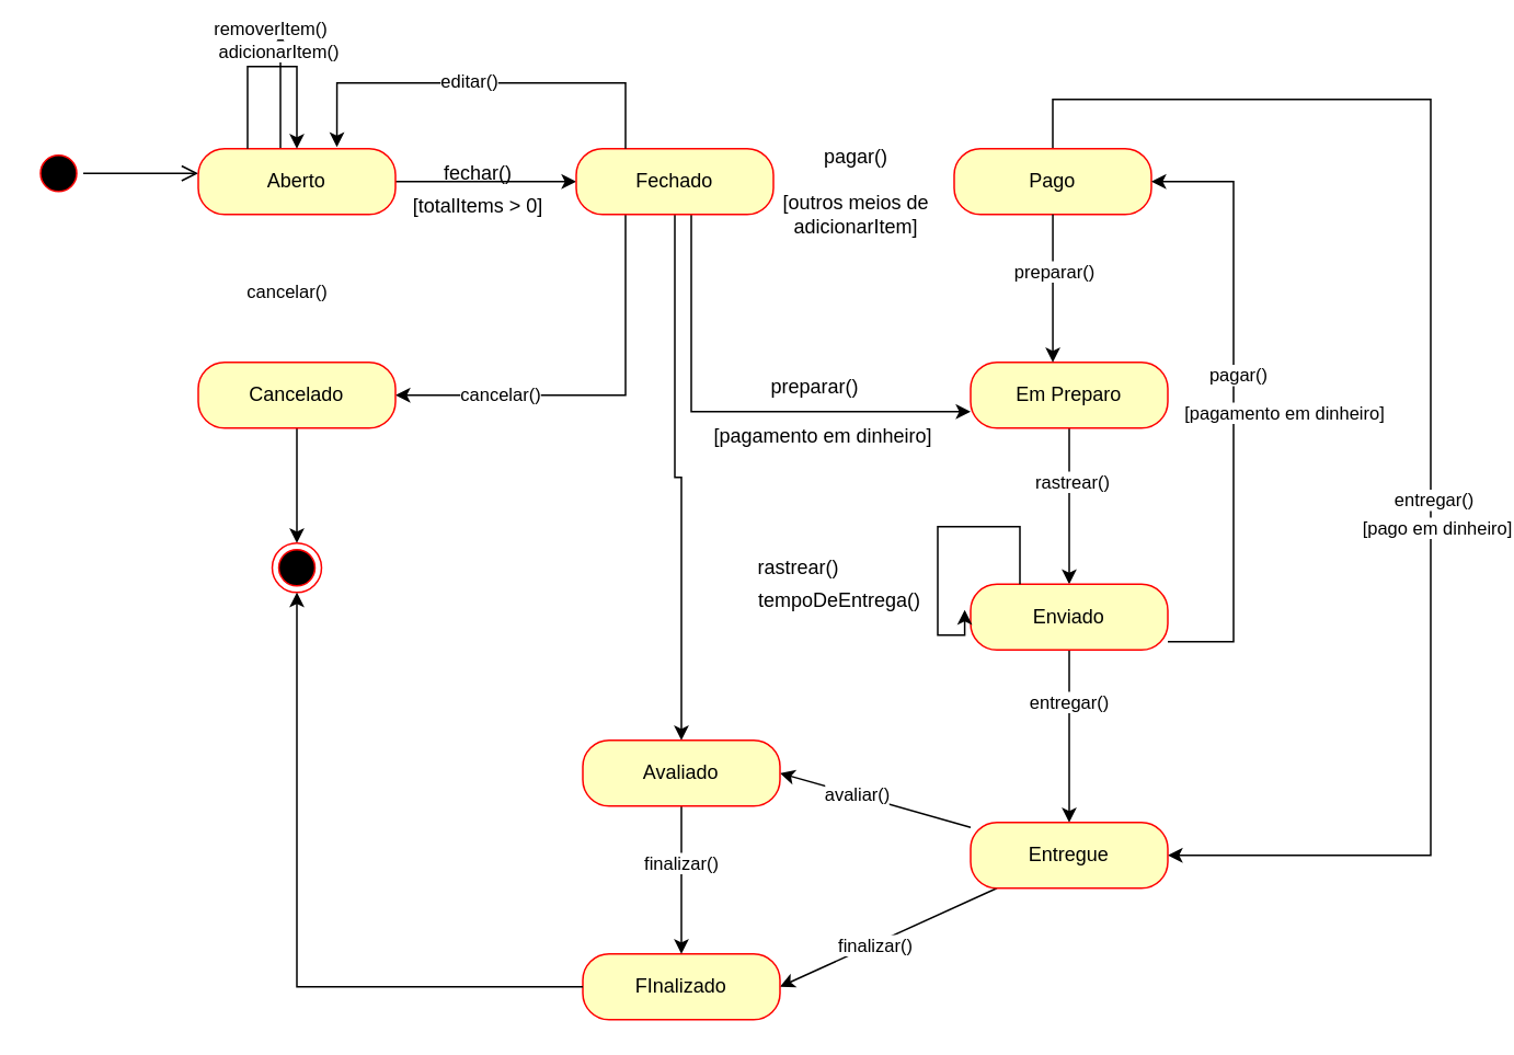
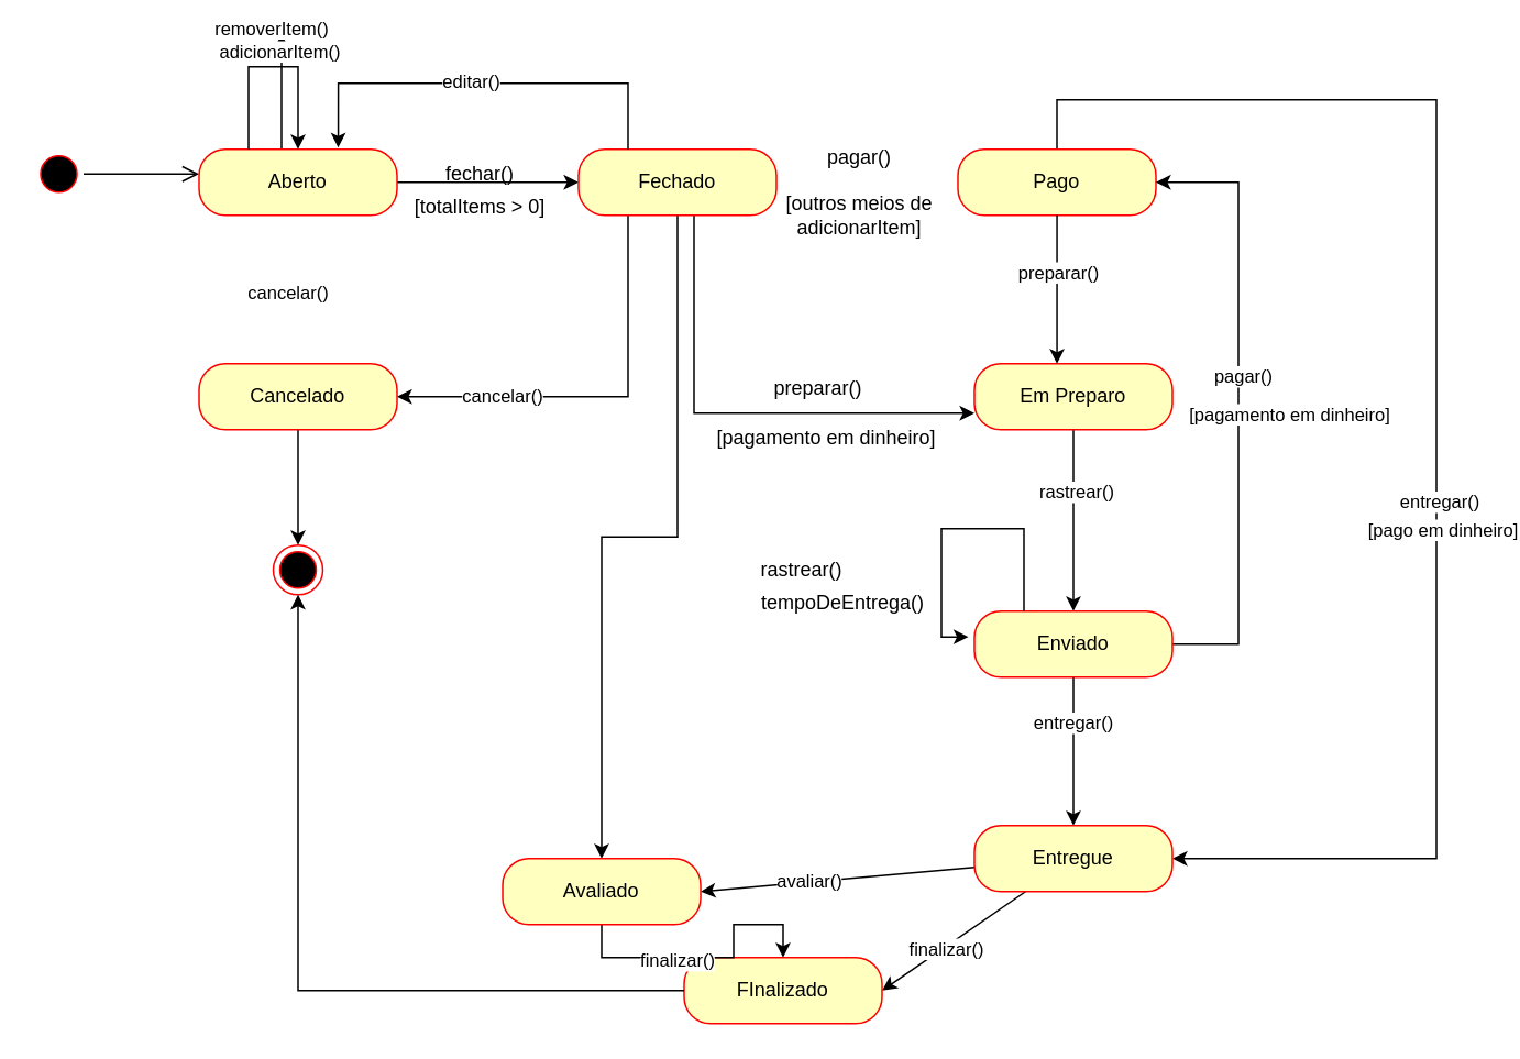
- <mxCell id="40" value="Enviado" style="rounded=1;whiteSpace=wrap;html=1;arcSize=40;fontColor=#000000;fillColor=#ffffc0;strokeColor=#ff0000;" vertex="1" parent="1"><mxGeometry x="590" y="355" width="120" height="40" as="geometry" /></mxCell>
+ <mxCell id="40" value="Enviado" style="rounded=1;whiteSpace=wrap;html=1;arcSize=40;fontColor=#000000;fillColor=#ffffc0;strokeColor=#ff0000;" vertex="1" parent="1"><mxGeometry x="590" y="370" width="120" height="40" as="geometry" /></mxCell>
- <mxCell id="53" value="Avaliado" style="rounded=1;whiteSpace=wrap;html=1;arcSize=40;fontColor=#000000;fillColor=#ffffc0;strokeColor=#ff0000;" vertex="1" parent="1"><mxGeometry x="354" y="450" width="120" height="40" as="geometry" /></mxCell>
+ <mxCell id="53" value="Avaliado" style="rounded=1;whiteSpace=wrap;html=1;arcSize=40;fontColor=#000000;fillColor=#ffffc0;strokeColor=#ff0000;" vertex="1" parent="1"><mxGeometry x="304" y="520" width="120" height="40" as="geometry" /></mxCell>
- <mxCell id="50" value="FInalizado" style="rounded=1;whiteSpace=wrap;html=1;arcSize=40;fontColor=#000000;fillColor=#ffffc0;strokeColor=#ff0000;" vertex="1" parent="1"><mxGeometry x="354" y="580" width="120" height="40" as="geometry" /></mxCell>
+ <mxCell id="50" value="FInalizado" style="rounded=1;whiteSpace=wrap;html=1;arcSize=40;fontColor=#000000;fillColor=#ffffc0;strokeColor=#ff0000;" vertex="1" parent="1"><mxGeometry x="414" y="580" width="120" height="40" as="geometry" /></mxCell>
